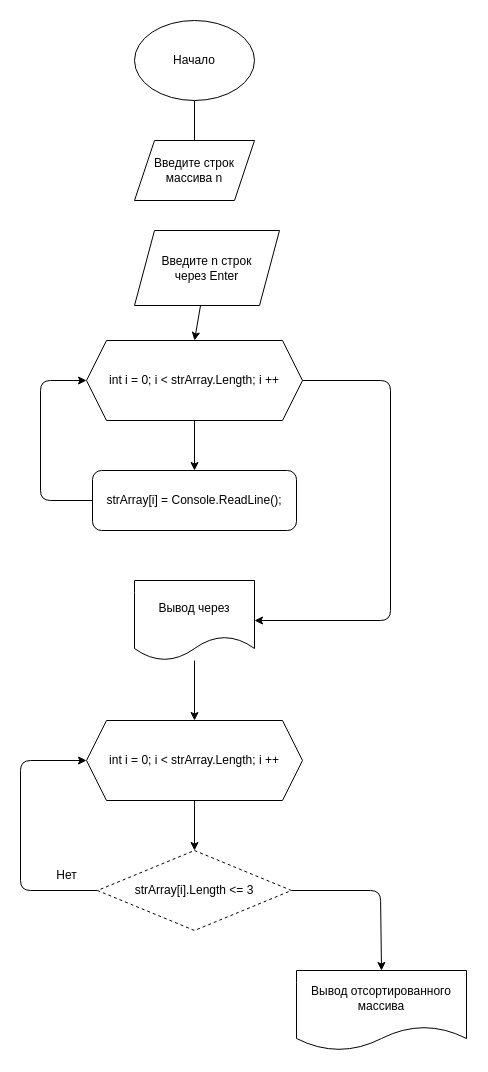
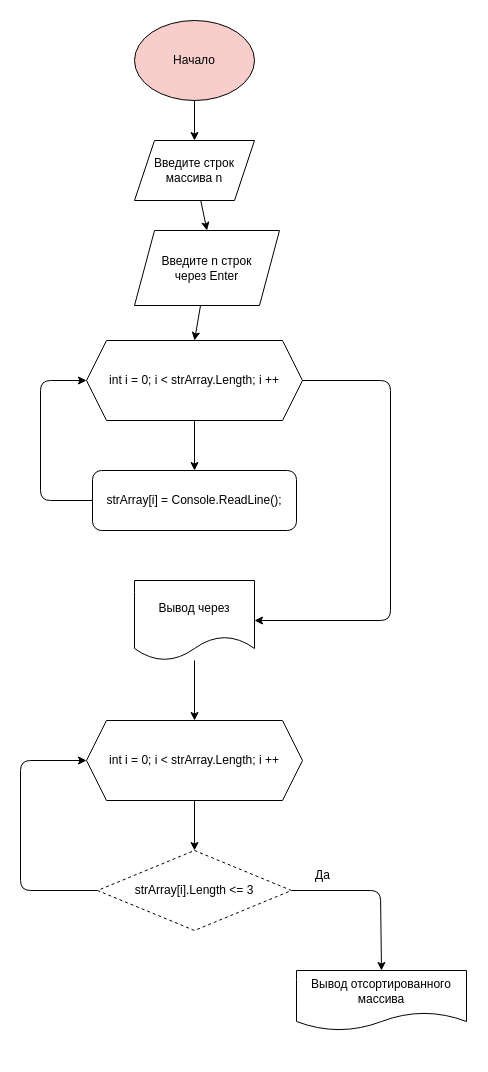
- <mxCell id="3" value="Начало" style="ellipse;whiteSpace=wrap;html=1;" vertex="1" parent="1"><mxGeometry x="134" y="20" width="120" height="80" as="geometry" /></mxCell>
+ <mxCell id="3" value="Начало" style="ellipse;whiteSpace=wrap;html=1;fillColor=#f8cecc;" vertex="1" parent="1"><mxGeometry x="134" y="20" width="120" height="80" as="geometry" /></mxCell>
- <mxCell id="2" style="edgeStyle=none;html=1;entryX=0.5;entryY=0;entryDx=0;entryDy=0;endArrow=none;" edge="1" parent="1" source="3" target="5"><mxGeometry relative="1" as="geometry" /></mxCell>
+ <mxCell id="2" style="edgeStyle=none;html=1;entryX=0.5;entryY=0;entryDx=0;entryDy=0;" edge="1" parent="1" source="3" target="5"><mxGeometry relative="1" as="geometry" /></mxCell>
+ <mxCell id="4" style="edgeStyle=none;html=1;entryX=0.5;entryY=0;entryDx=0;entryDy=0;" edge="1" parent="1" source="5" target="7"><mxGeometry relative="1" as="geometry" /></mxCell>
- <mxCell id="20" value="Нет" style="text;html=1;align=center;verticalAlign=middle;resizable=0;points=[];autosize=1;strokeColor=none;fillColor=none;" vertex="1" parent="1"><mxGeometry x="46" y="860" width="40" height="30" as="geometry" /></mxCell>
+ <mxCell id="22" value="Да" style="text;html=1;align=center;verticalAlign=middle;resizable=0;points=[];autosize=1;strokeColor=none;fillColor=none;" vertex="1" parent="1"><mxGeometry x="302" y="860" width="40" height="30" as="geometry" /></mxCell>
- <mxCell id="21" value="Вывод отсортированного&lt;br&gt;массива" style="shape=document;whiteSpace=wrap;html=1;boundedLbl=1;" vertex="1" parent="1"><mxGeometry x="296" y="970" width="170" height="80" as="geometry" /></mxCell>
+ <mxCell id="21" value="Вывод отсортированного&lt;br&gt;массива" style="shape=document;whiteSpace=wrap;html=1;boundedLbl=1;" vertex="1" parent="1"><mxGeometry x="296" y="970" width="170" height="60" as="geometry" /></mxCell>
